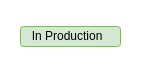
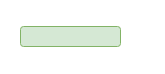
- <mxCell id="5" value="In Production" style="text;html=1;align=center;verticalAlign=middle;whiteSpace=wrap;rounded=0;" vertex="1" parent="2"><mxGeometry x="7" y="7.25" width="80" height="15" as="geometry" /></mxCell>
